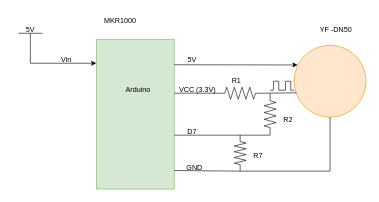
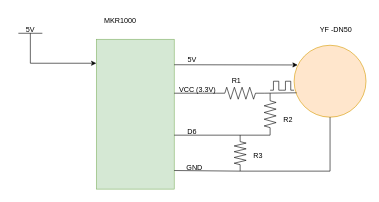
- <mxCell id="4" value="Vin" style="text;html=1;strokeColor=none;fillColor=none;align=center;verticalAlign=middle;whiteSpace=wrap;rounded=0;" parent="1" vertex="1"><mxGeometry x="80" y="85" width="60" height="30" as="geometry" /></mxCell>
- <mxCell id="11" value="Arduino" style="text;html=1;strokeColor=none;fillColor=none;align=center;verticalAlign=middle;whiteSpace=wrap;rounded=0;" parent="1" vertex="1"><mxGeometry x="200" y="135" width="60" height="30" as="geometry" /></mxCell>
- <mxCell id="8" value="D7" style="text;html=1;strokeColor=none;fillColor=none;align=center;verticalAlign=middle;whiteSpace=wrap;rounded=0;" parent="1" vertex="1"><mxGeometry x="290" y="205" width="60" height="30" as="geometry" /></mxCell>
+ <mxCell id="8" value="D6" style="text;html=1;strokeColor=none;fillColor=none;align=center;verticalAlign=middle;whiteSpace=wrap;rounded=0;" parent="1" vertex="1"><mxGeometry x="290" y="205" width="60" height="30" as="geometry" /></mxCell>
- <mxCell id="28" value="R7" style="text;html=1;strokeColor=none;fillColor=none;align=center;verticalAlign=middle;whiteSpace=wrap;rounded=0;" vertex="1" parent="1"><mxGeometry x="400" y="245" width="60" height="30" as="geometry" /></mxCell>
+ <mxCell id="28" value="R3" style="text;html=1;strokeColor=none;fillColor=none;align=center;verticalAlign=middle;whiteSpace=wrap;rounded=0;" vertex="1" parent="1"><mxGeometry x="400" y="245" width="60" height="30" as="geometry" /></mxCell>
